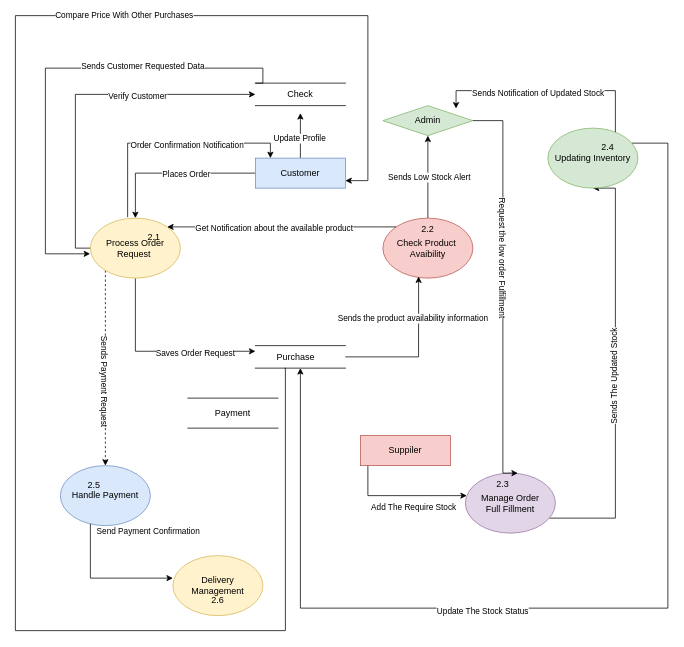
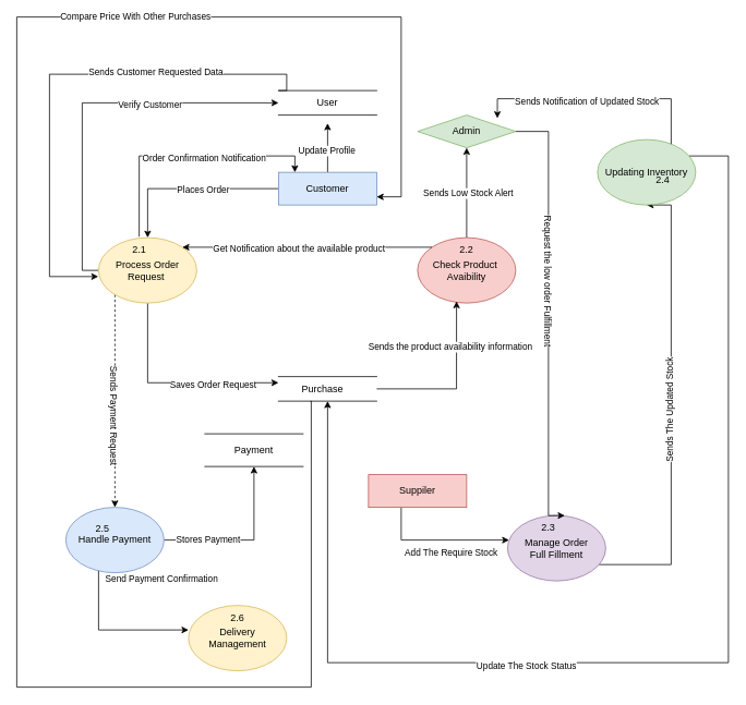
- <mxCell id="29" value="Check" style="shape=partialRectangle;whiteSpace=wrap;html=1;left=0;right=0;fillColor=none;" vertex="1" parent="1"><mxGeometry x="340" y="110" width="120" height="30" as="geometry" /></mxCell>
+ <mxCell id="29" value="User" style="shape=partialRectangle;whiteSpace=wrap;html=1;left=0;right=0;fillColor=none;" vertex="1" parent="1"><mxGeometry x="340" y="110" width="120" height="30" as="geometry" /></mxCell>
- <mxCell id="51" value="2.4" style="text;html=1;align=center;verticalAlign=middle;whiteSpace=wrap;rounded=0;" vertex="1" parent="1"><mxGeometry x="780" y="180" width="60" height="30" as="geometry" /></mxCell>
+ <mxCell id="51" value="2.4" style="text;html=1;align=center;verticalAlign=middle;whiteSpace=wrap;rounded=0;" vertex="1" parent="1"><mxGeometry x="780" y="205" width="60" height="30" as="geometry" /></mxCell>
- <mxCell id="48" value="2.1" style="text;html=1;align=center;verticalAlign=middle;whiteSpace=wrap;rounded=0;" vertex="1" parent="1"><mxGeometry x="175" y="300" width="60" height="30" as="geometry" /></mxCell>
+ <mxCell id="48" value="2.1" style="text;html=1;align=center;verticalAlign=middle;whiteSpace=wrap;rounded=0;" vertex="1" parent="1"><mxGeometry x="140" y="290" width="60" height="30" as="geometry" /></mxCell>
- <mxCell id="39" value="Suppiler" style="rounded=0;whiteSpace=wrap;html=1;fillColor=#f8cecc;strokeColor=#b85450;" vertex="1" parent="1"><mxGeometry x="480" y="580" width="120" height="40" as="geometry" /></mxCell>
+ <mxCell id="39" value="Suppiler" style="rounded=0;whiteSpace=wrap;html=1;fillColor=#f8cecc;strokeColor=#b85450;" vertex="1" parent="1"><mxGeometry x="450" y="580" width="120" height="40" as="geometry" /></mxCell>
+ <mxCell id="44" style="edgeStyle=orthogonalEdgeStyle;rounded=0;orthogonalLoop=1;jettySize=auto;html=1;entryX=0.5;entryY=1;entryDx=0;entryDy=0;" edge="1" parent="1" source="46" target="47"><mxGeometry relative="1" as="geometry" /></mxCell>
+ <mxCell id="45" value="Stores Payment" style="edgeLabel;html=1;align=center;verticalAlign=middle;resizable=0;points=[];" vertex="1" connectable="0" parent="44"><mxGeometry x="-0.474" y="1" relative="1" as="geometry"><mxPoint as="offset" /></mxGeometry></mxCell>
- <mxCell id="56" value="2.6" style="text;html=1;align=center;verticalAlign=middle;whiteSpace=wrap;rounded=0;" vertex="1" parent="1"><mxGeometry x="260" y="785" width="60" height="30" as="geometry" /></mxCell>
+ <mxCell id="56" value="2.6" style="text;html=1;align=center;verticalAlign=middle;whiteSpace=wrap;rounded=0;" vertex="1" parent="1"><mxGeometry x="260" y="740" width="60" height="30" as="geometry" /></mxCell>
